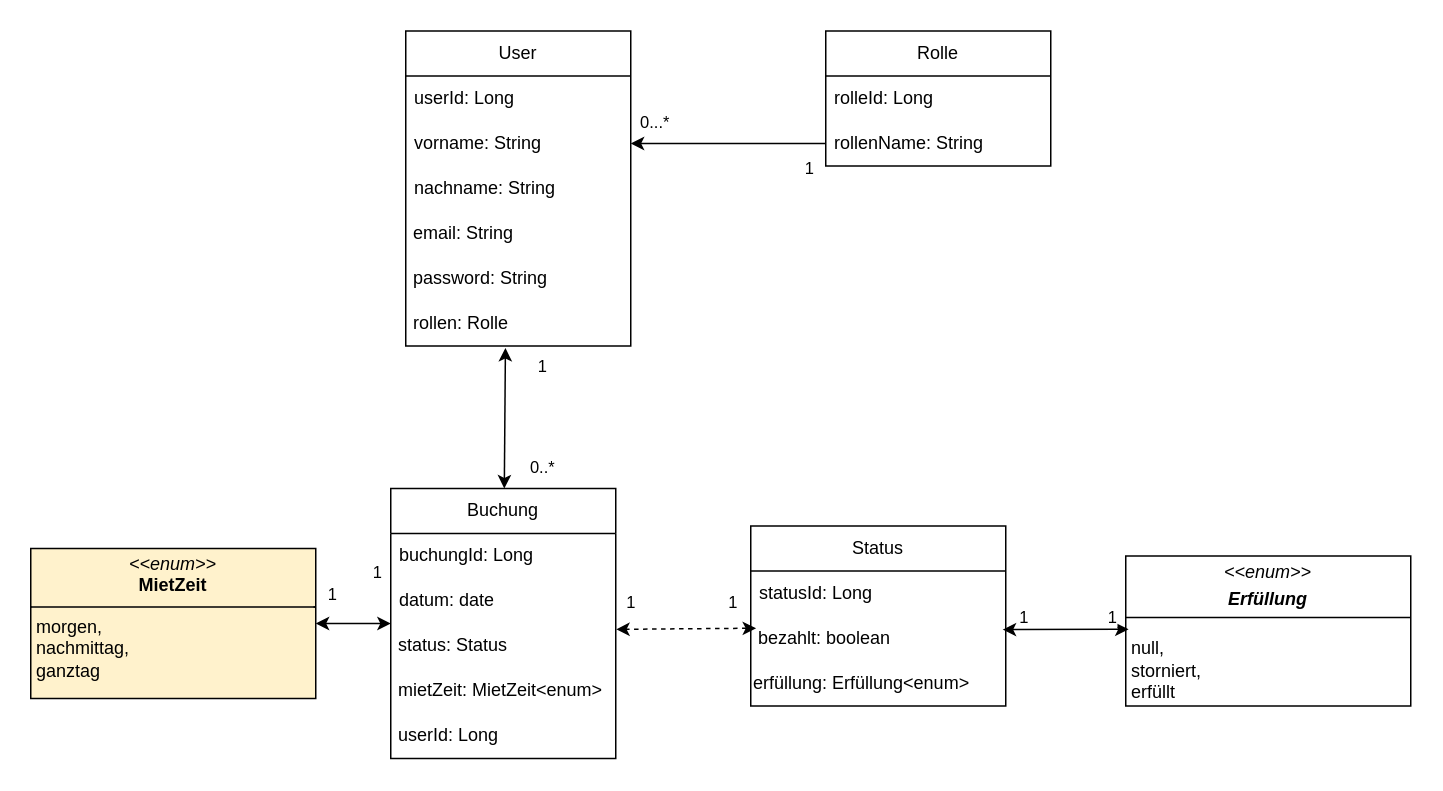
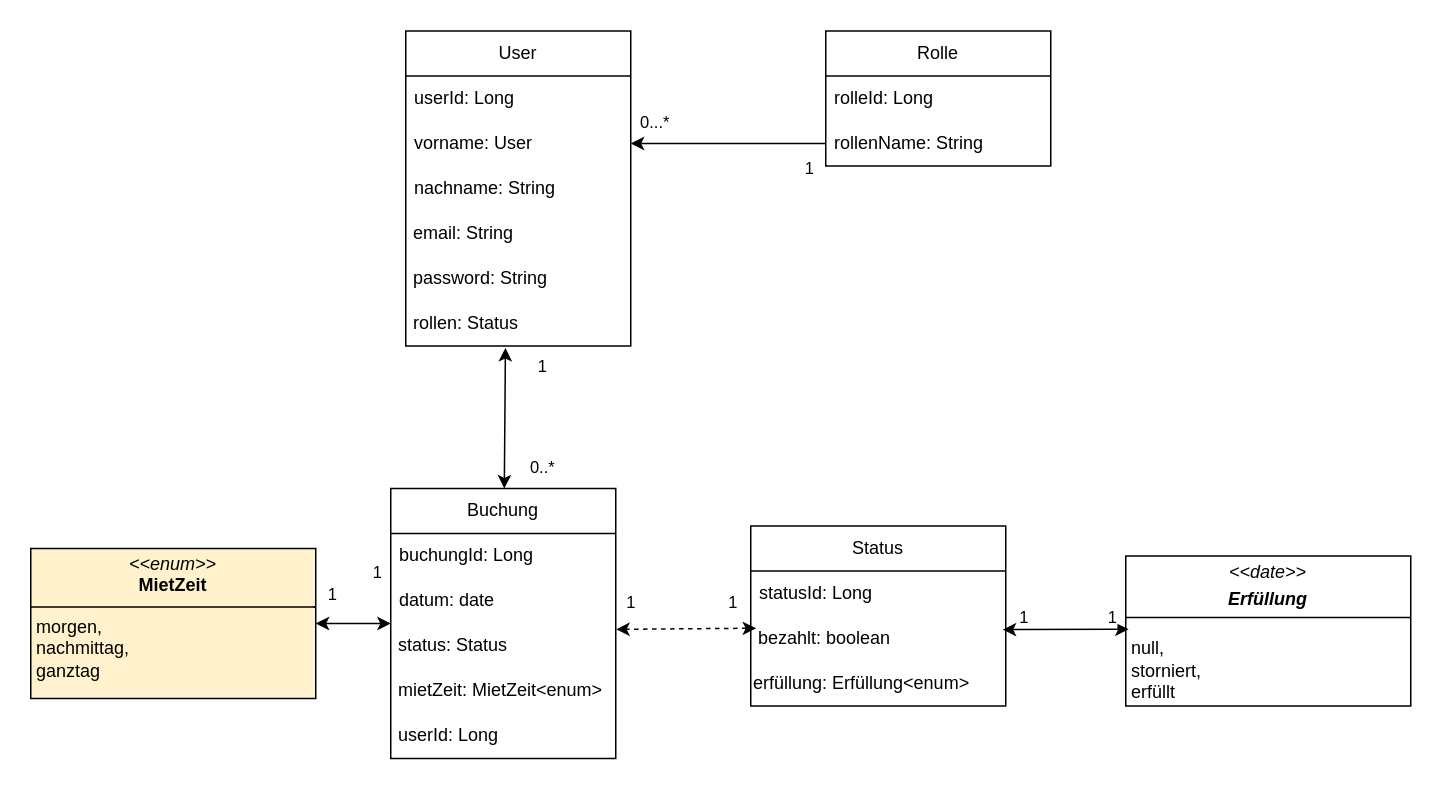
- <mxCell id="4" value="vorname: String" style="text;strokeColor=none;fillColor=none;align=left;verticalAlign=middle;spacingLeft=4;spacingRight=4;overflow=hidden;points=[[0,0.5],[1,0.5]];portConstraint=eastwest;rotatable=0;whiteSpace=wrap;html=1;" parent="2" vertex="1"><mxGeometry y="60" width="150" height="30" as="geometry" /></mxCell>
+ <mxCell id="4" value="vorname: User" style="text;strokeColor=none;fillColor=none;align=left;verticalAlign=middle;spacingLeft=4;spacingRight=4;overflow=hidden;points=[[0,0.5],[1,0.5]];portConstraint=eastwest;rotatable=0;whiteSpace=wrap;html=1;" parent="2" vertex="1"><mxGeometry y="60" width="150" height="30" as="geometry" /></mxCell>
- <mxCell id="8" value="&lt;div&gt;&lt;span style=&quot;background-color: initial;&quot;&gt;&amp;nbsp;rollen: Rolle&lt;/span&gt;&lt;br&gt;&lt;/div&gt;" style="text;html=1;align=left;verticalAlign=middle;whiteSpace=wrap;rounded=0;" parent="2" vertex="1"><mxGeometry y="180" width="150" height="30" as="geometry" /></mxCell>
+ <mxCell id="8" value="&lt;div&gt;&lt;span style=&quot;background-color: initial;&quot;&gt;&amp;nbsp;rollen: Status&lt;/span&gt;&lt;br&gt;&lt;/div&gt;" style="text;html=1;align=left;verticalAlign=middle;whiteSpace=wrap;rounded=0;" parent="2" vertex="1"><mxGeometry y="180" width="150" height="30" as="geometry" /></mxCell>
- <mxCell id="25" value="&lt;p style=&quot;margin:0px;margin-top:4px;text-align:center;&quot;&gt;&lt;i&gt;&amp;lt;&amp;lt;enum&amp;gt;&amp;gt;&lt;/i&gt;&lt;/p&gt;&lt;p style=&quot;margin:0px;margin-top:4px;text-align:center;&quot;&gt;&lt;i&gt;&lt;b&gt;Erfüllung&lt;/b&gt;&lt;/i&gt;&lt;/p&gt;&lt;p style=&quot;margin:0px;margin-top:4px;text-align:center;&quot;&gt;&lt;i&gt;&lt;b&gt;&lt;br&gt;&lt;/b&gt;&lt;/i&gt;&lt;/p&gt;&lt;p style=&quot;margin:0px;margin-left:4px;&quot;&gt;null,&lt;/p&gt;&lt;p style=&quot;margin:0px;margin-left:4px;&quot;&gt;storniert,&lt;/p&gt;&lt;p style=&quot;margin:0px;margin-left:4px;&quot;&gt;erfüllt&lt;/p&gt;" style="verticalAlign=top;align=left;overflow=fill;html=1;whiteSpace=wrap;" parent="1" vertex="1"><mxGeometry x="750" y="370" width="190" height="100" as="geometry" /></mxCell>
+ <mxCell id="25" value="&lt;p style=&quot;margin:0px;margin-top:4px;text-align:center;&quot;&gt;&lt;i&gt;&amp;lt;&amp;lt;date&amp;gt;&amp;gt;&lt;/i&gt;&lt;/p&gt;&lt;p style=&quot;margin:0px;margin-top:4px;text-align:center;&quot;&gt;&lt;i&gt;&lt;b&gt;Erfüllung&lt;/b&gt;&lt;/i&gt;&lt;/p&gt;&lt;p style=&quot;margin:0px;margin-top:4px;text-align:center;&quot;&gt;&lt;i&gt;&lt;b&gt;&lt;br&gt;&lt;/b&gt;&lt;/i&gt;&lt;/p&gt;&lt;p style=&quot;margin:0px;margin-left:4px;&quot;&gt;null,&lt;/p&gt;&lt;p style=&quot;margin:0px;margin-left:4px;&quot;&gt;storniert,&lt;/p&gt;&lt;p style=&quot;margin:0px;margin-left:4px;&quot;&gt;erfüllt&lt;/p&gt;" style="verticalAlign=top;align=left;overflow=fill;html=1;whiteSpace=wrap;" parent="1" vertex="1"><mxGeometry x="750" y="370" width="190" height="100" as="geometry" /></mxCell>
